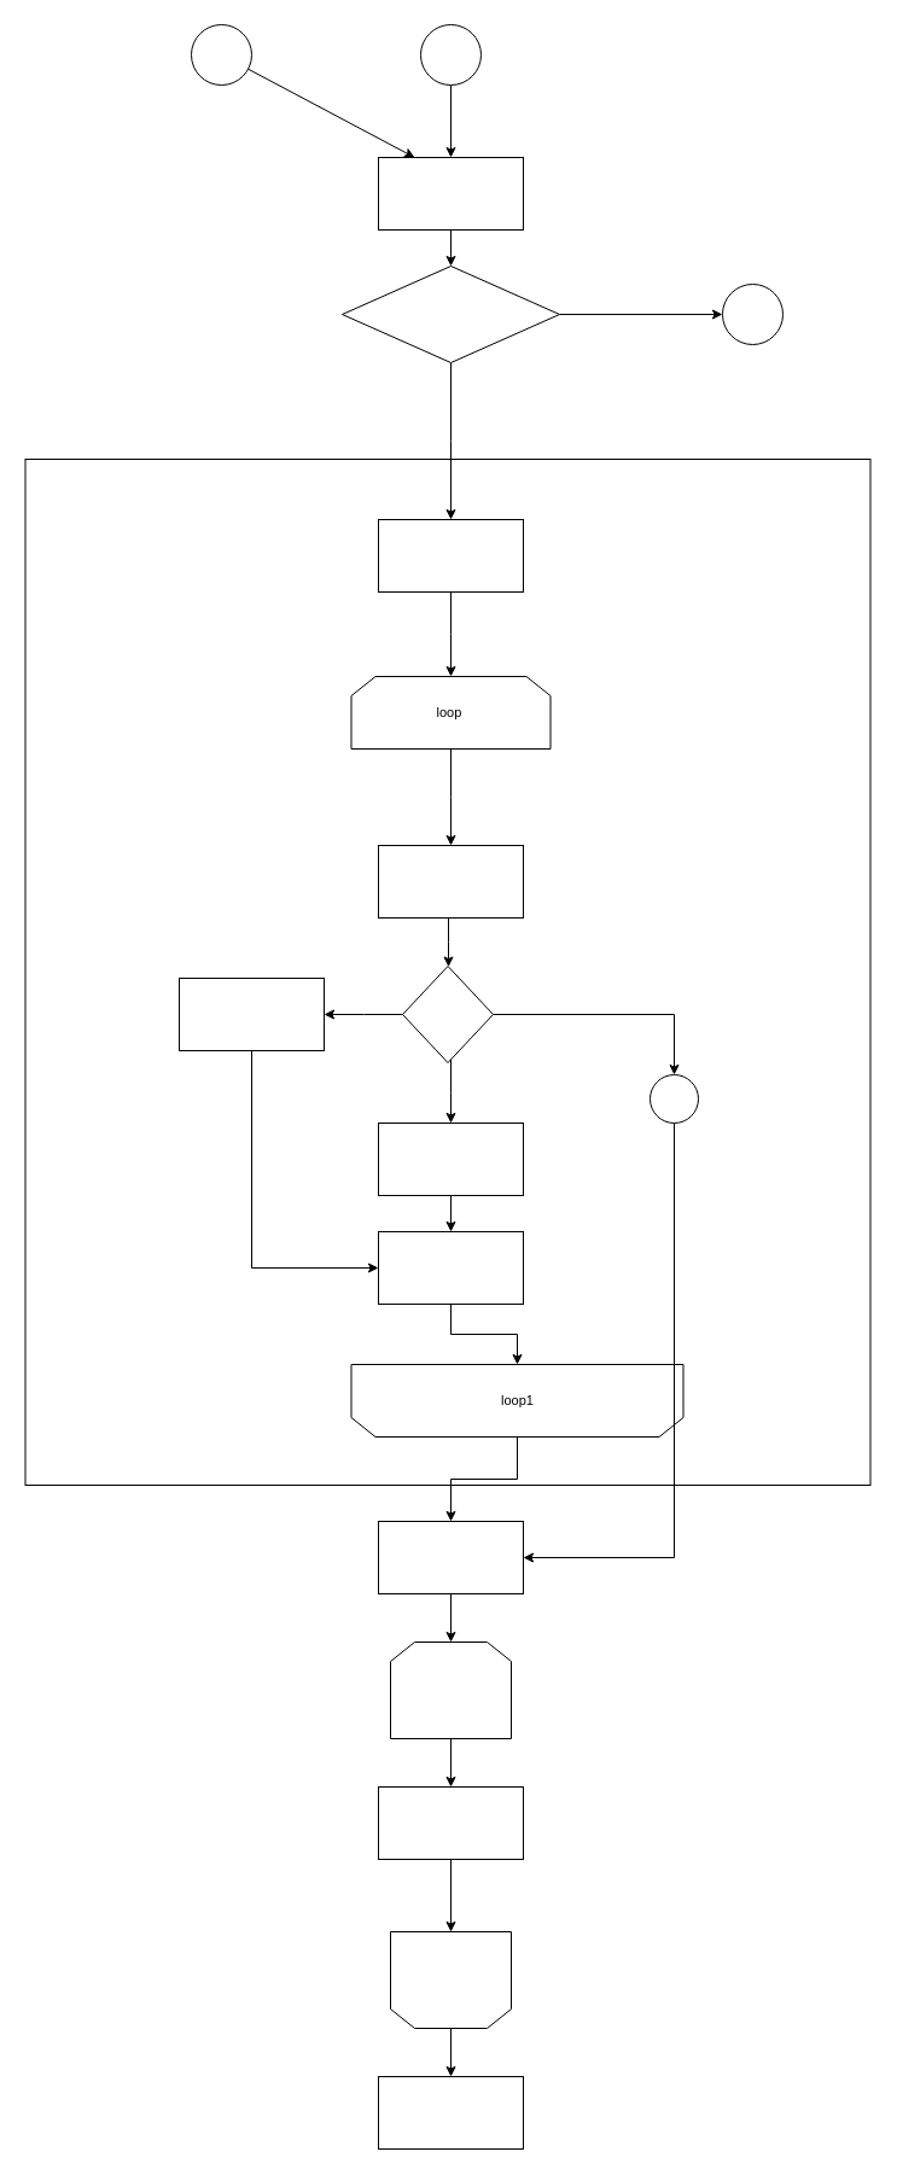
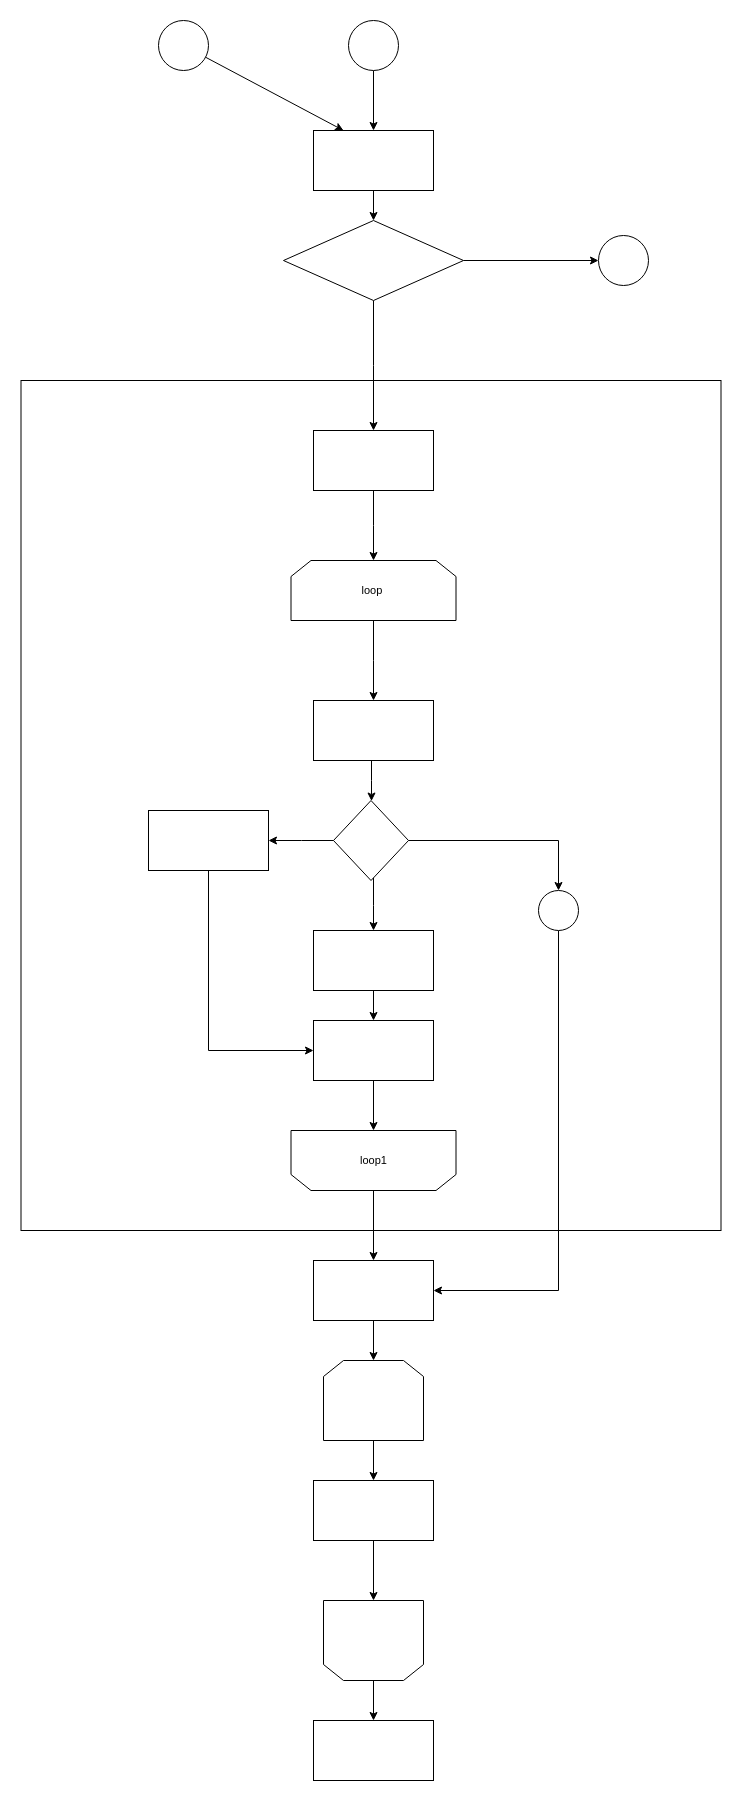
- <mxCell id="24" value="loop1" style="shape=loopLimit;whiteSpace=wrap;html=1;glass=0;sketch=0;fontFamily=Helvetica;fontSize=11;fontColor=default;fillColor=none;direction=west;" parent="1" vertex="1"><mxGeometry x="290.5" y="1130" width="275" height="60" as="geometry" /></mxCell>
+ <mxCell id="24" value="loop1" style="shape=loopLimit;whiteSpace=wrap;html=1;glass=0;sketch=0;fontFamily=Helvetica;fontSize=11;fontColor=default;fillColor=none;direction=west;" parent="1" vertex="1"><mxGeometry x="290.5" y="1130" width="165" height="60" as="geometry" /></mxCell>
